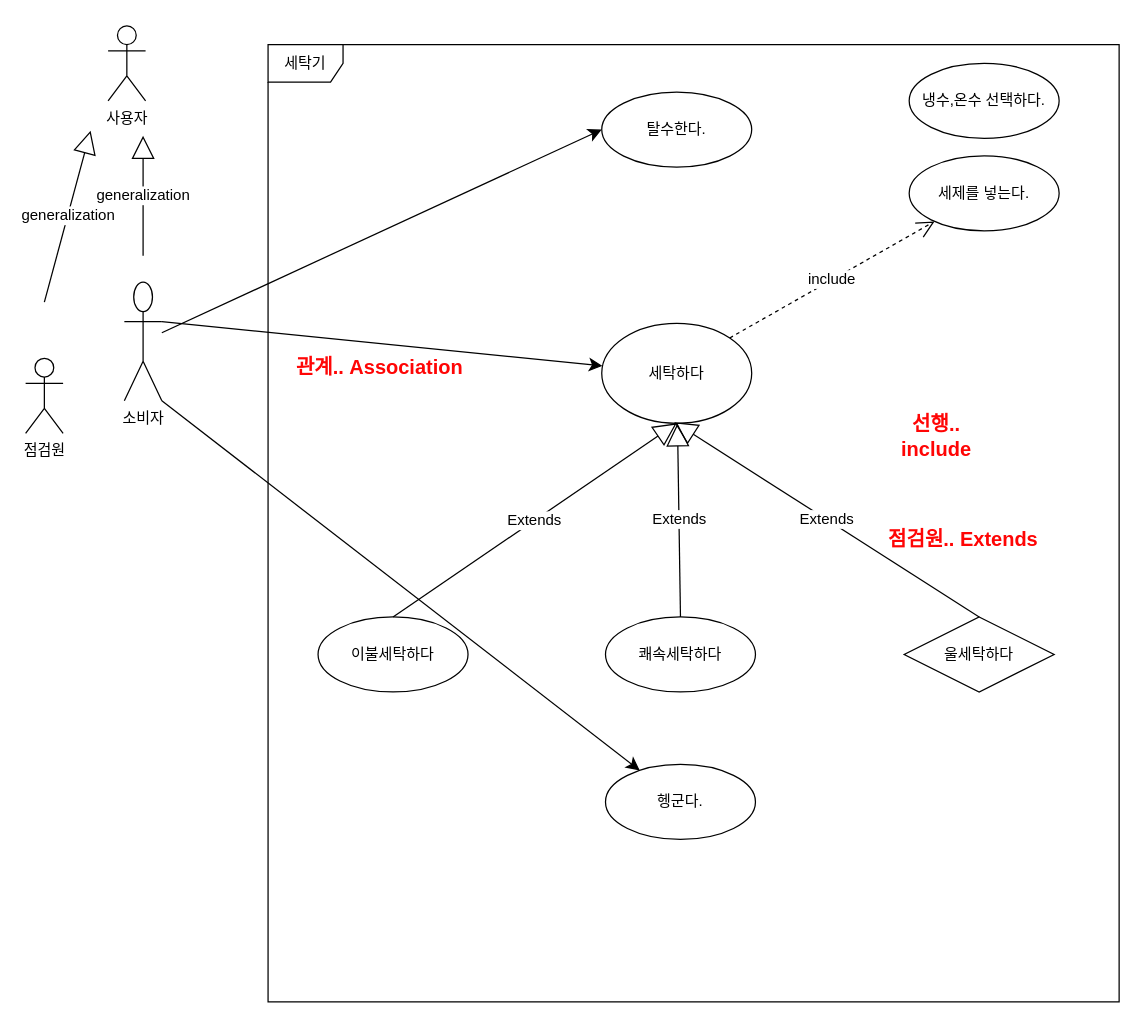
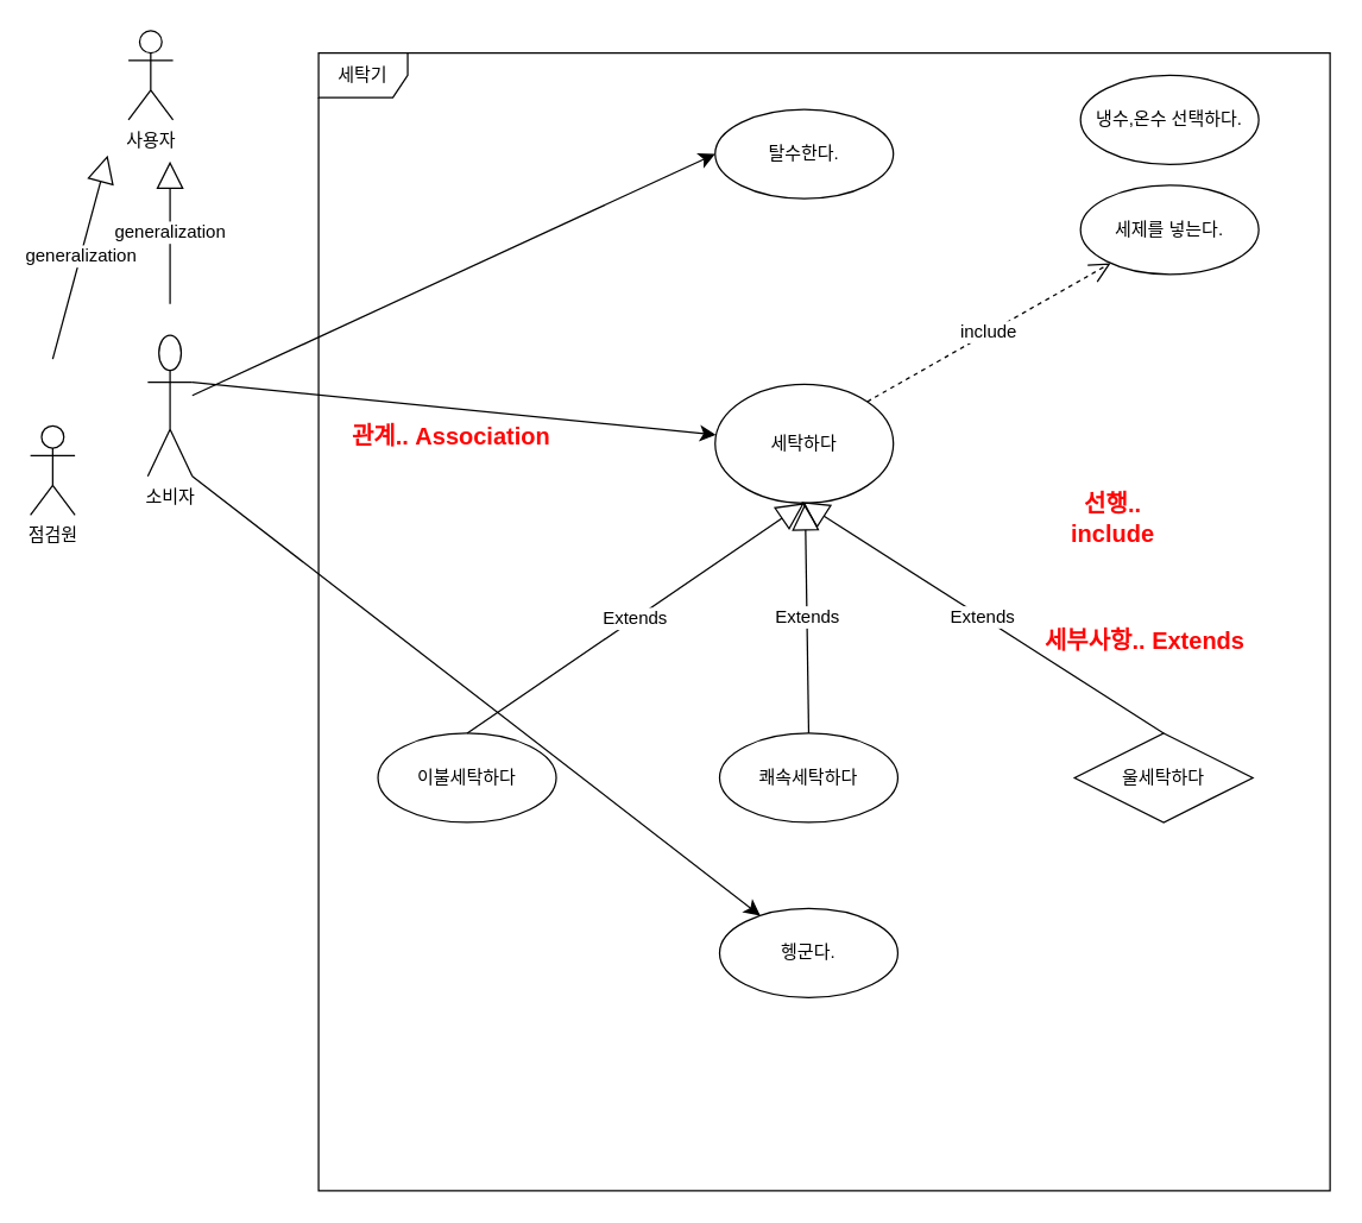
- <mxCell id="20" value="&lt;font color=&quot;#ff0505&quot;&gt;&lt;b&gt;점검원.. Extends&lt;/b&gt;&lt;/font&gt;" style="text;html=1;align=center;verticalAlign=middle;whiteSpace=wrap;rounded=0;fontSize=16;" vertex="1" parent="1"><mxGeometry x="698" y="416" width="145" height="30" as="geometry" /></mxCell>
+ <mxCell id="20" value="&lt;font color=&quot;#ff0505&quot;&gt;&lt;b&gt;세부사항.. Extends&lt;/b&gt;&lt;/font&gt;" style="text;html=1;align=center;verticalAlign=middle;whiteSpace=wrap;rounded=0;fontSize=16;" vertex="1" parent="1"><mxGeometry x="698" y="416" width="145" height="30" as="geometry" /></mxCell>
